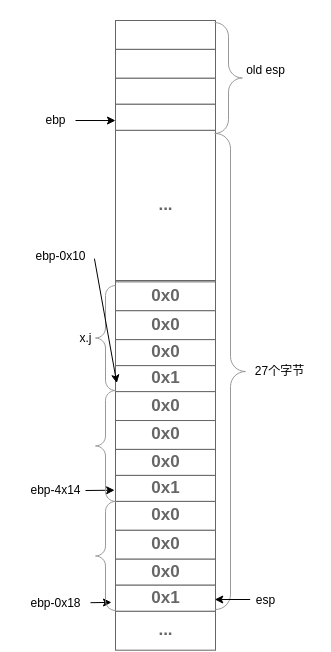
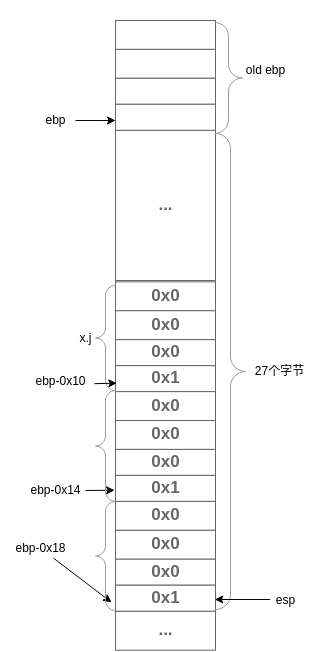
- <mxCell id="22" value="old esp" style="text;html=1;align=center;verticalAlign=middle;resizable=0;points=[];autosize=1;" parent="1" vertex="1"><mxGeometry x="240" y="60" width="50" height="20" as="geometry" /></mxCell>
+ <mxCell id="22" value="old ebp" style="text;html=1;align=center;verticalAlign=middle;resizable=0;points=[];autosize=1;" parent="1" vertex="1"><mxGeometry x="240" y="60" width="50" height="20" as="geometry" /></mxCell>
- <mxCell id="26" value="ebp-0x10" style="text;html=1;align=center;verticalAlign=middle;resizable=0;points=[];autosize=1;" parent="1" vertex="1"><mxGeometry x="25" y="246.14" width="70" height="20" as="geometry" /></mxCell>
+ <mxCell id="26" value="ebp-0x10" style="text;html=1;align=center;verticalAlign=middle;resizable=0;points=[];autosize=1;" parent="1" vertex="1"><mxGeometry x="25" y="371.14" width="70" height="20" as="geometry" /></mxCell>
- <mxCell id="32" value="ebp-4x14" style="text;html=1;align=center;verticalAlign=middle;resizable=0;points=[];autosize=1;" parent="1" vertex="1"><mxGeometry x="20" y="480" width="70" height="20" as="geometry" /></mxCell>
+ <mxCell id="32" value="ebp-0x14" style="text;html=1;align=center;verticalAlign=middle;resizable=0;points=[];autosize=1;" parent="1" vertex="1"><mxGeometry x="20" y="480" width="70" height="20" as="geometry" /></mxCell>
- <mxCell id="37" value="esp" style="text;html=1;align=center;verticalAlign=middle;resizable=0;points=[];autosize=1;" vertex="1" parent="1"><mxGeometry x="250" y="589.7" width="30" height="20" as="geometry" /></mxCell>
+ <mxCell id="37" value="esp" style="text;html=1;align=center;verticalAlign=middle;resizable=0;points=[];autosize=1;" vertex="1" parent="1"><mxGeometry x="270" y="589.7" width="30" height="20" as="geometry" /></mxCell>
- <mxCell id="33" value="ebp-0x18" style="text;html=1;align=center;verticalAlign=middle;resizable=0;points=[];autosize=1;" parent="1" vertex="1"><mxGeometry x="20" y="592.7" width="70" height="20" as="geometry" /></mxCell>
+ <mxCell id="33" value="ebp-0x18" style="text;html=1;align=center;verticalAlign=middle;resizable=0;points=[];autosize=1;" parent="1" vertex="1"><mxGeometry x="5" y="537.7" width="70" height="20" as="geometry" /></mxCell>
